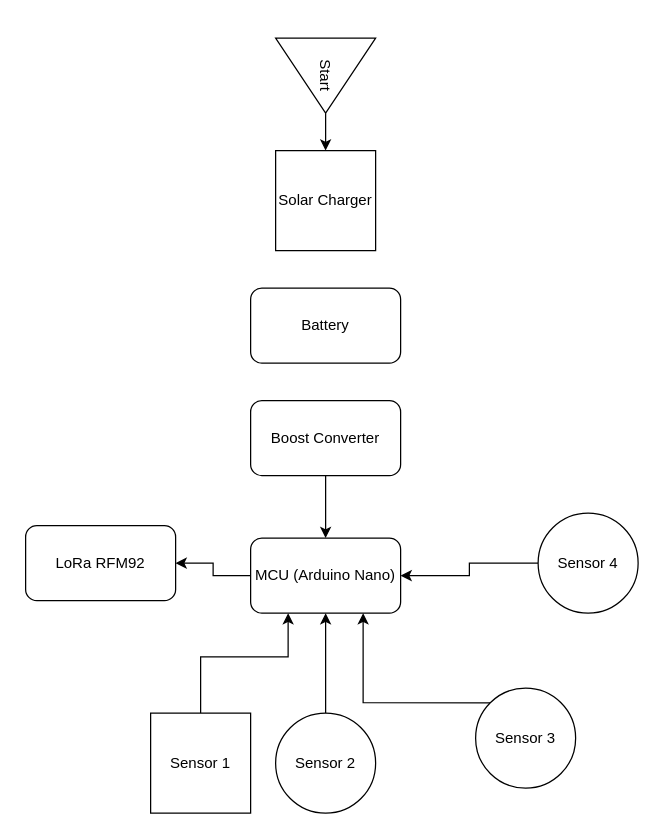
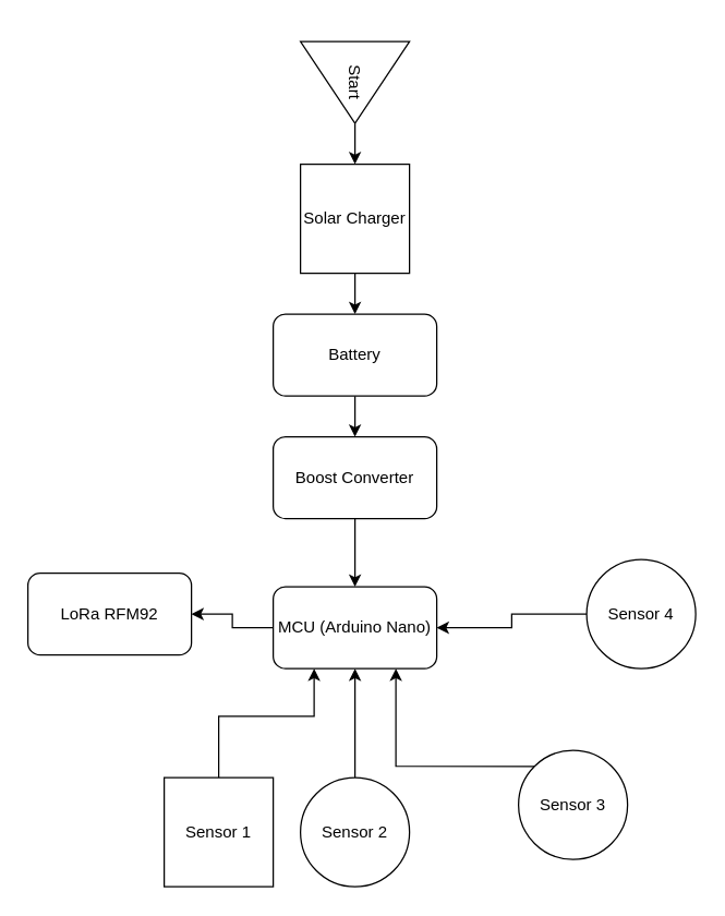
+ <mxCell id="4" value="" style="edgeStyle=orthogonalEdgeStyle;rounded=0;orthogonalLoop=1;jettySize=auto;html=1;" edge="1" parent="1" source="5" target="7"><mxGeometry relative="1" as="geometry" /></mxCell>
+ <mxCell id="6" value="" style="edgeStyle=orthogonalEdgeStyle;rounded=0;orthogonalLoop=1;jettySize=auto;html=1;" edge="1" parent="1" source="7" target="9"><mxGeometry relative="1" as="geometry" /></mxCell>
